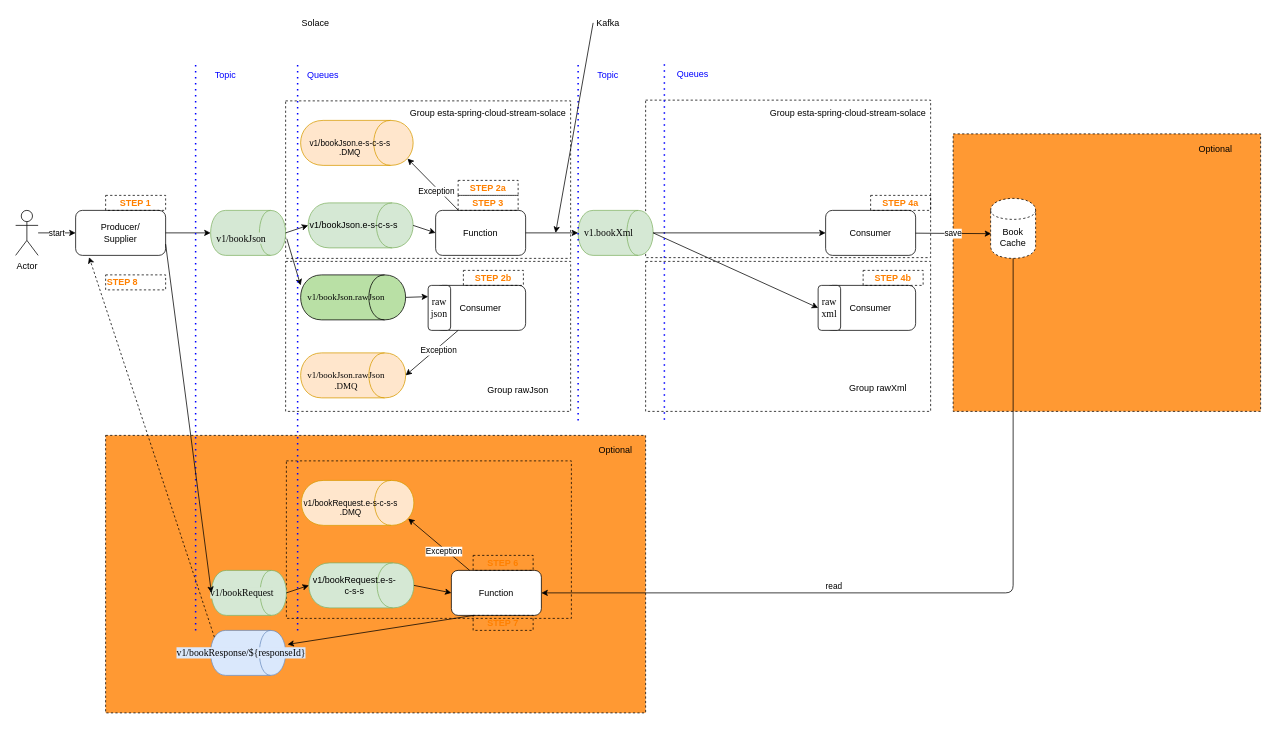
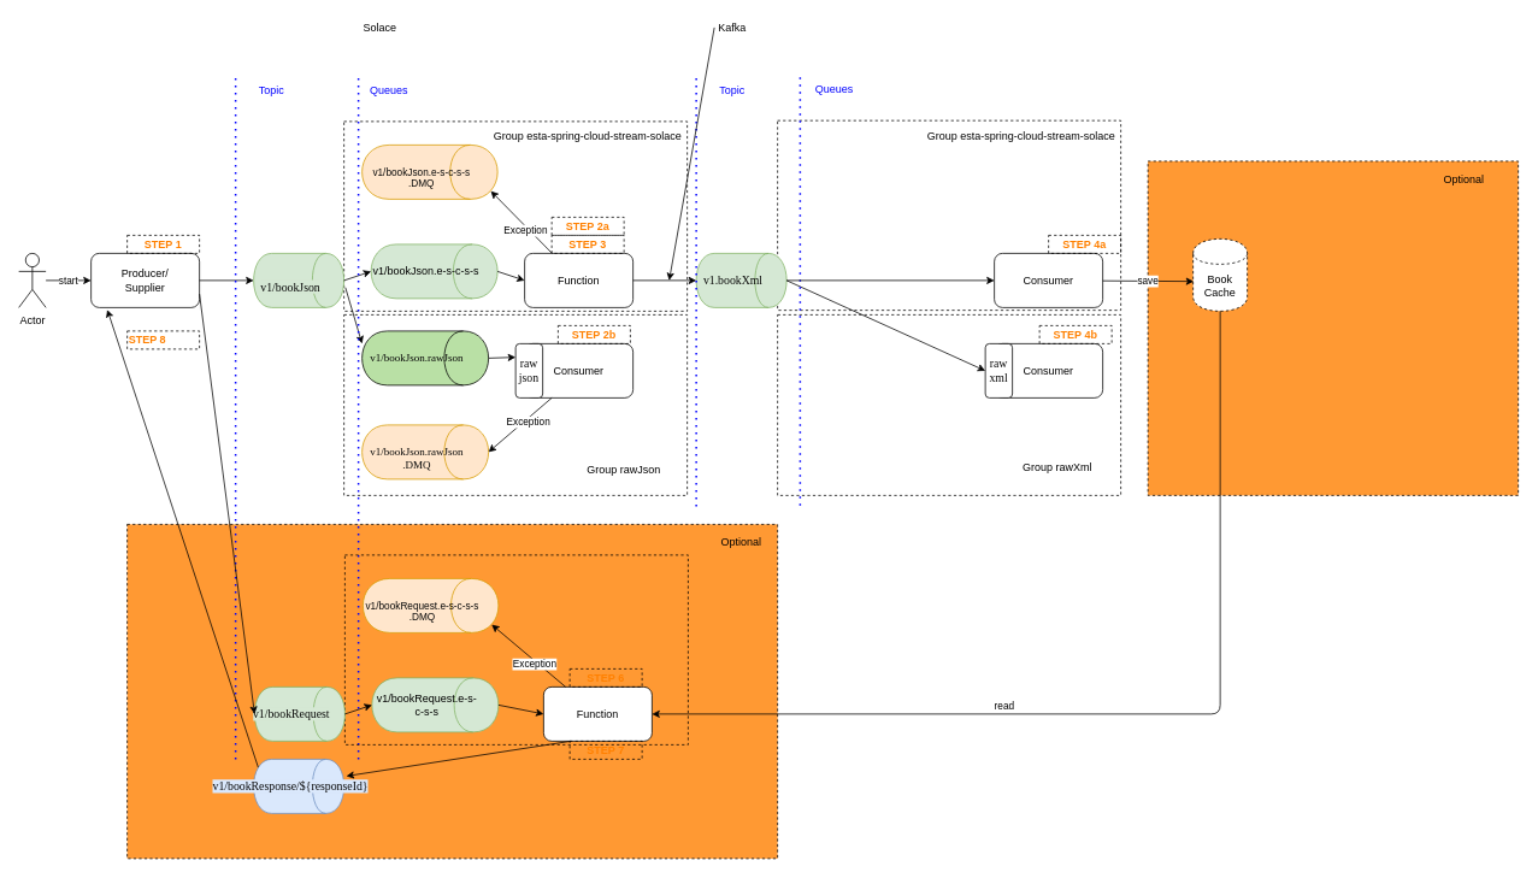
- <mxCell id="74" value="" style="endArrow=classic;html=1;exitX=0.15;exitY=0.95;exitDx=0;exitDy=0;exitPerimeter=0;entryX=0.15;entryY=1.039;entryDx=0;entryDy=0;entryPerimeter=0;dashed=1;" parent="1" source="72" target="10" edge="1"><mxGeometry width="50" height="50" relative="1" as="geometry"><mxPoint x="540" y="560" as="sourcePoint" /><mxPoint x="590" y="510" as="targetPoint" /></mxGeometry></mxCell>
+ <mxCell id="74" value="" style="endArrow=classic;html=1;exitX=0.15;exitY=0.95;exitDx=0;exitDy=0;exitPerimeter=0;entryX=0.15;entryY=1.039;entryDx=0;entryDy=0;entryPerimeter=0;" parent="1" source="72" target="10" edge="1"><mxGeometry width="50" height="50" relative="1" as="geometry"><mxPoint x="540" y="560" as="sourcePoint" /><mxPoint x="590" y="510" as="targetPoint" /></mxGeometry></mxCell>
